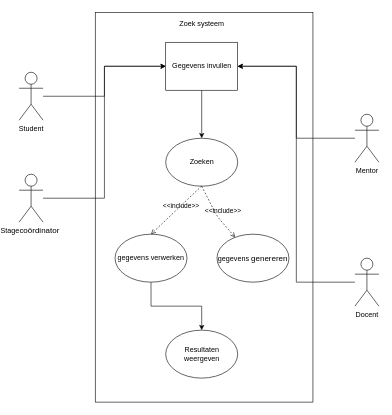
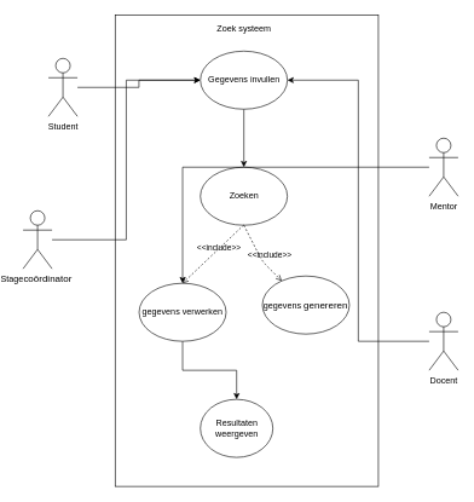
- <mxCell id="5" value="Gegevens invullen" style="whiteSpace=wrap;html=1;rounded=0;" vertex="1" parent="1"><mxGeometry x="264.5" y="70" width="120" height="80" as="geometry" /></mxCell>
+ <mxCell id="5" value="Gegevens invullen" style="ellipse;whiteSpace=wrap;html=1;" vertex="1" parent="1"><mxGeometry x="264.5" y="70" width="120" height="80" as="geometry" /></mxCell>
- <mxCell id="11" value="Student" style="shape=umlActor;verticalLabelPosition=bottom;labelBackgroundColor=#ffffff;verticalAlign=top;html=1;outlineConnect=0;" vertex="1" parent="1"><mxGeometry x="20" y="120" width="40" height="80" as="geometry" /></mxCell>
+ <mxCell id="11" value="Student" style="shape=umlActor;verticalLabelPosition=bottom;labelBackgroundColor=#ffffff;verticalAlign=top;html=1;outlineConnect=0;" vertex="1" parent="1"><mxGeometry x="55" y="80" width="40" height="80" as="geometry" /></mxCell>
- <mxCell id="16" style="edgeStyle=orthogonalEdgeStyle;rounded=0;orthogonalLoop=1;jettySize=auto;html=1;entryX=1;entryY=0.5;entryDx=0;entryDy=0;" edge="1" parent="1" source="17" target="5"><mxGeometry relative="1" as="geometry" /></mxCell>
+ <mxCell id="16" style="edgeStyle=orthogonalEdgeStyle;rounded=0;orthogonalLoop=1;jettySize=auto;html=1;" edge="1" parent="1" source="17" target="8"><mxGeometry relative="1" as="geometry" /></mxCell>
- <mxCell id="18" value="gegevens&amp;nbsp;&lt;span style=&quot;font-size: 10.0pt ; font-family: &amp;#34;arial&amp;#34; , sans-serif&quot;&gt;genereren&lt;/span&gt;" style="ellipse;whiteSpace=wrap;html=1;" vertex="1" parent="1"><mxGeometry x="350" y="390" width="120" height="80" as="geometry" /></mxCell>
+ <mxCell id="18" value="gegevens&amp;nbsp;&lt;span style=&quot;font-size: 10.0pt ; font-family: &amp;#34;arial&amp;#34; , sans-serif&quot;&gt;genereren&lt;/span&gt;" style="ellipse;whiteSpace=wrap;html=1;" vertex="1" parent="1"><mxGeometry x="350" y="380" width="120" height="80" as="geometry" /></mxCell>
- <mxCell id="9" value="Resultaten weergeven" style="ellipse;whiteSpace=wrap;html=1;" vertex="1" parent="1"><mxGeometry x="264.5" y="550" width="120" height="80" as="geometry" /></mxCell>
+ <mxCell id="9" value="Resultaten weergeven" style="ellipse;whiteSpace=wrap;html=1;" vertex="1" parent="1"><mxGeometry x="264.5" y="550" width="100" height="80" as="geometry" /></mxCell>
